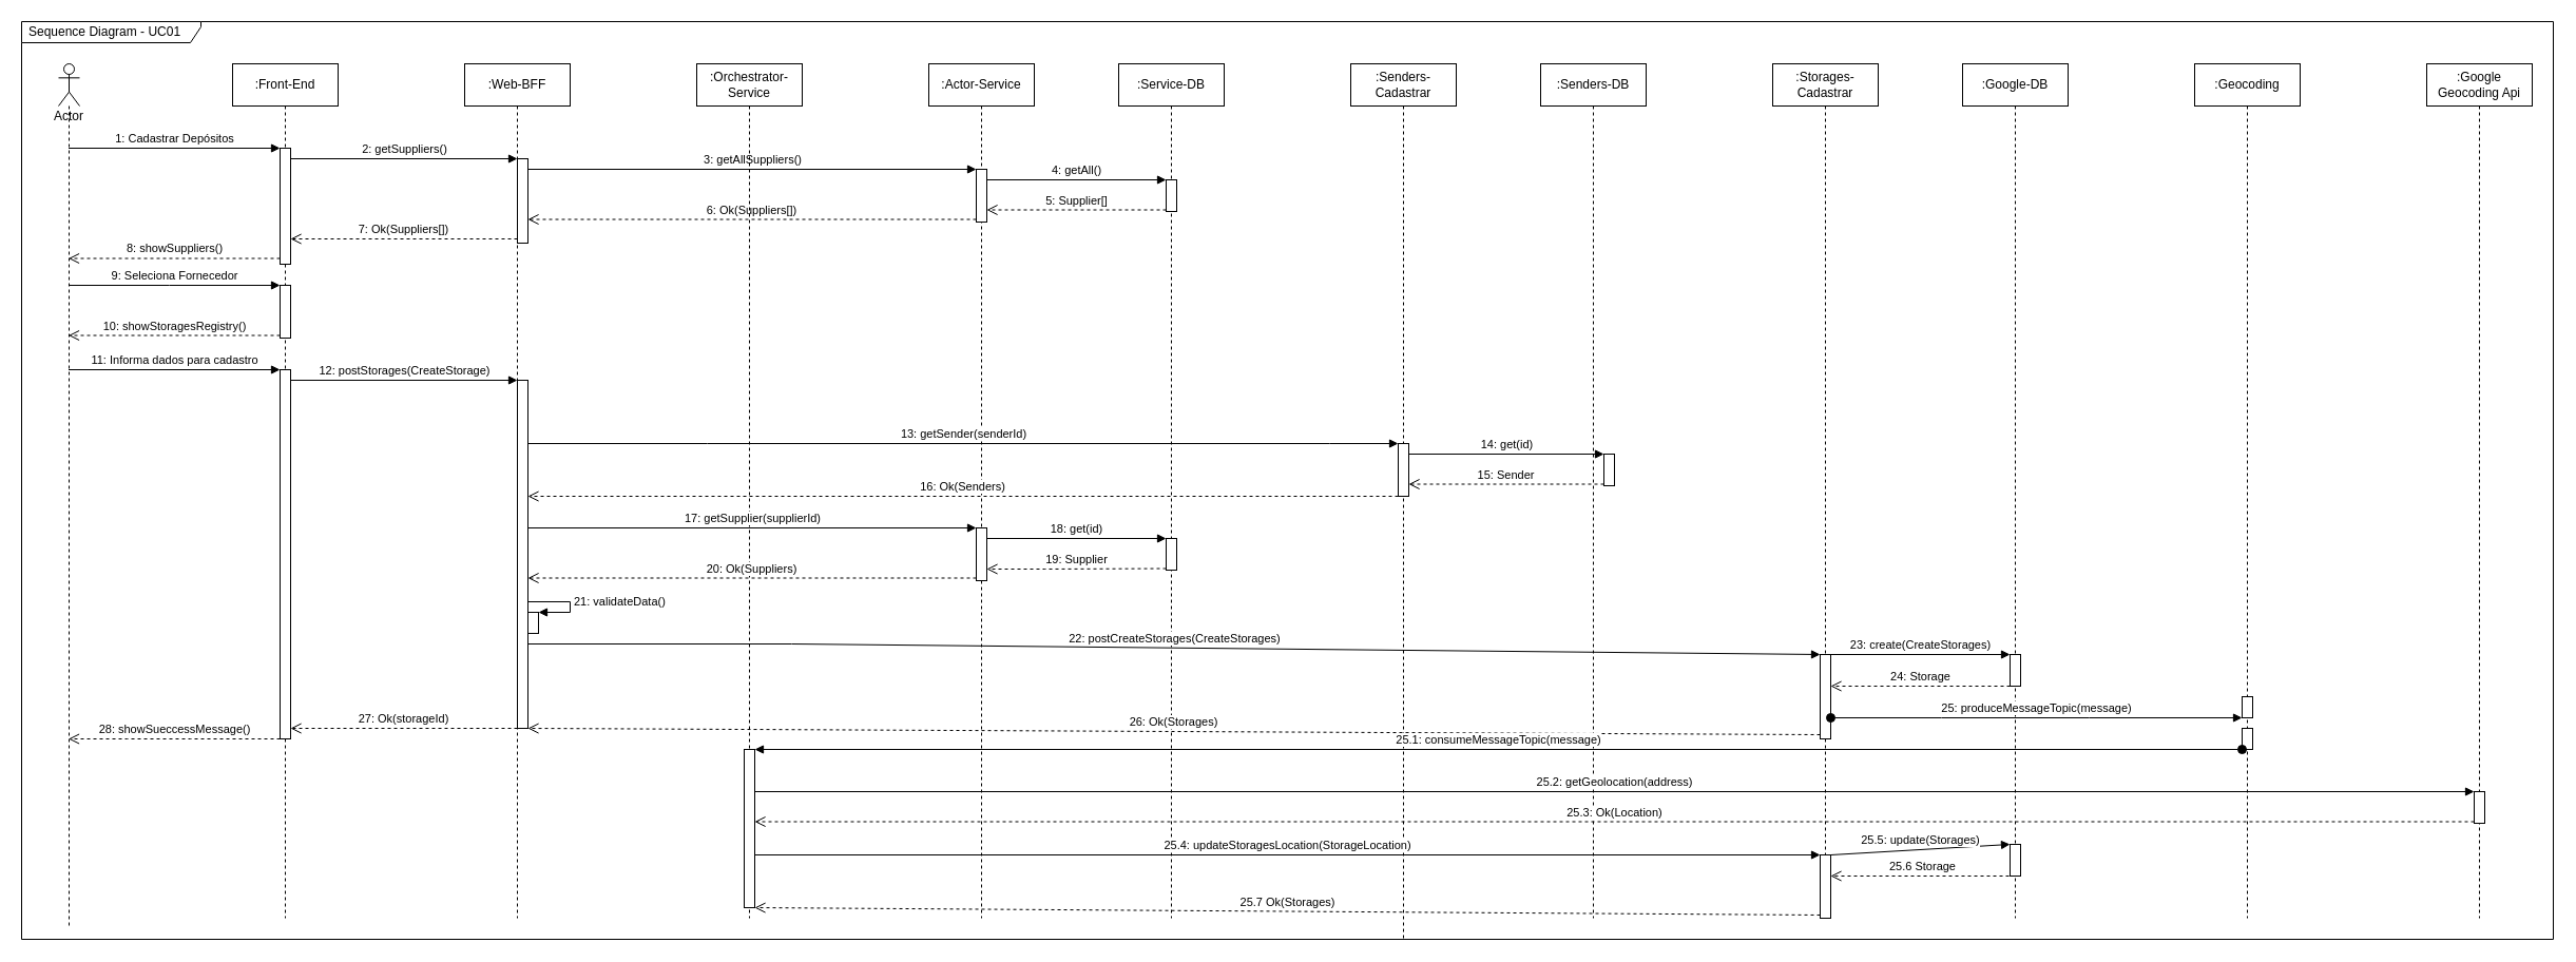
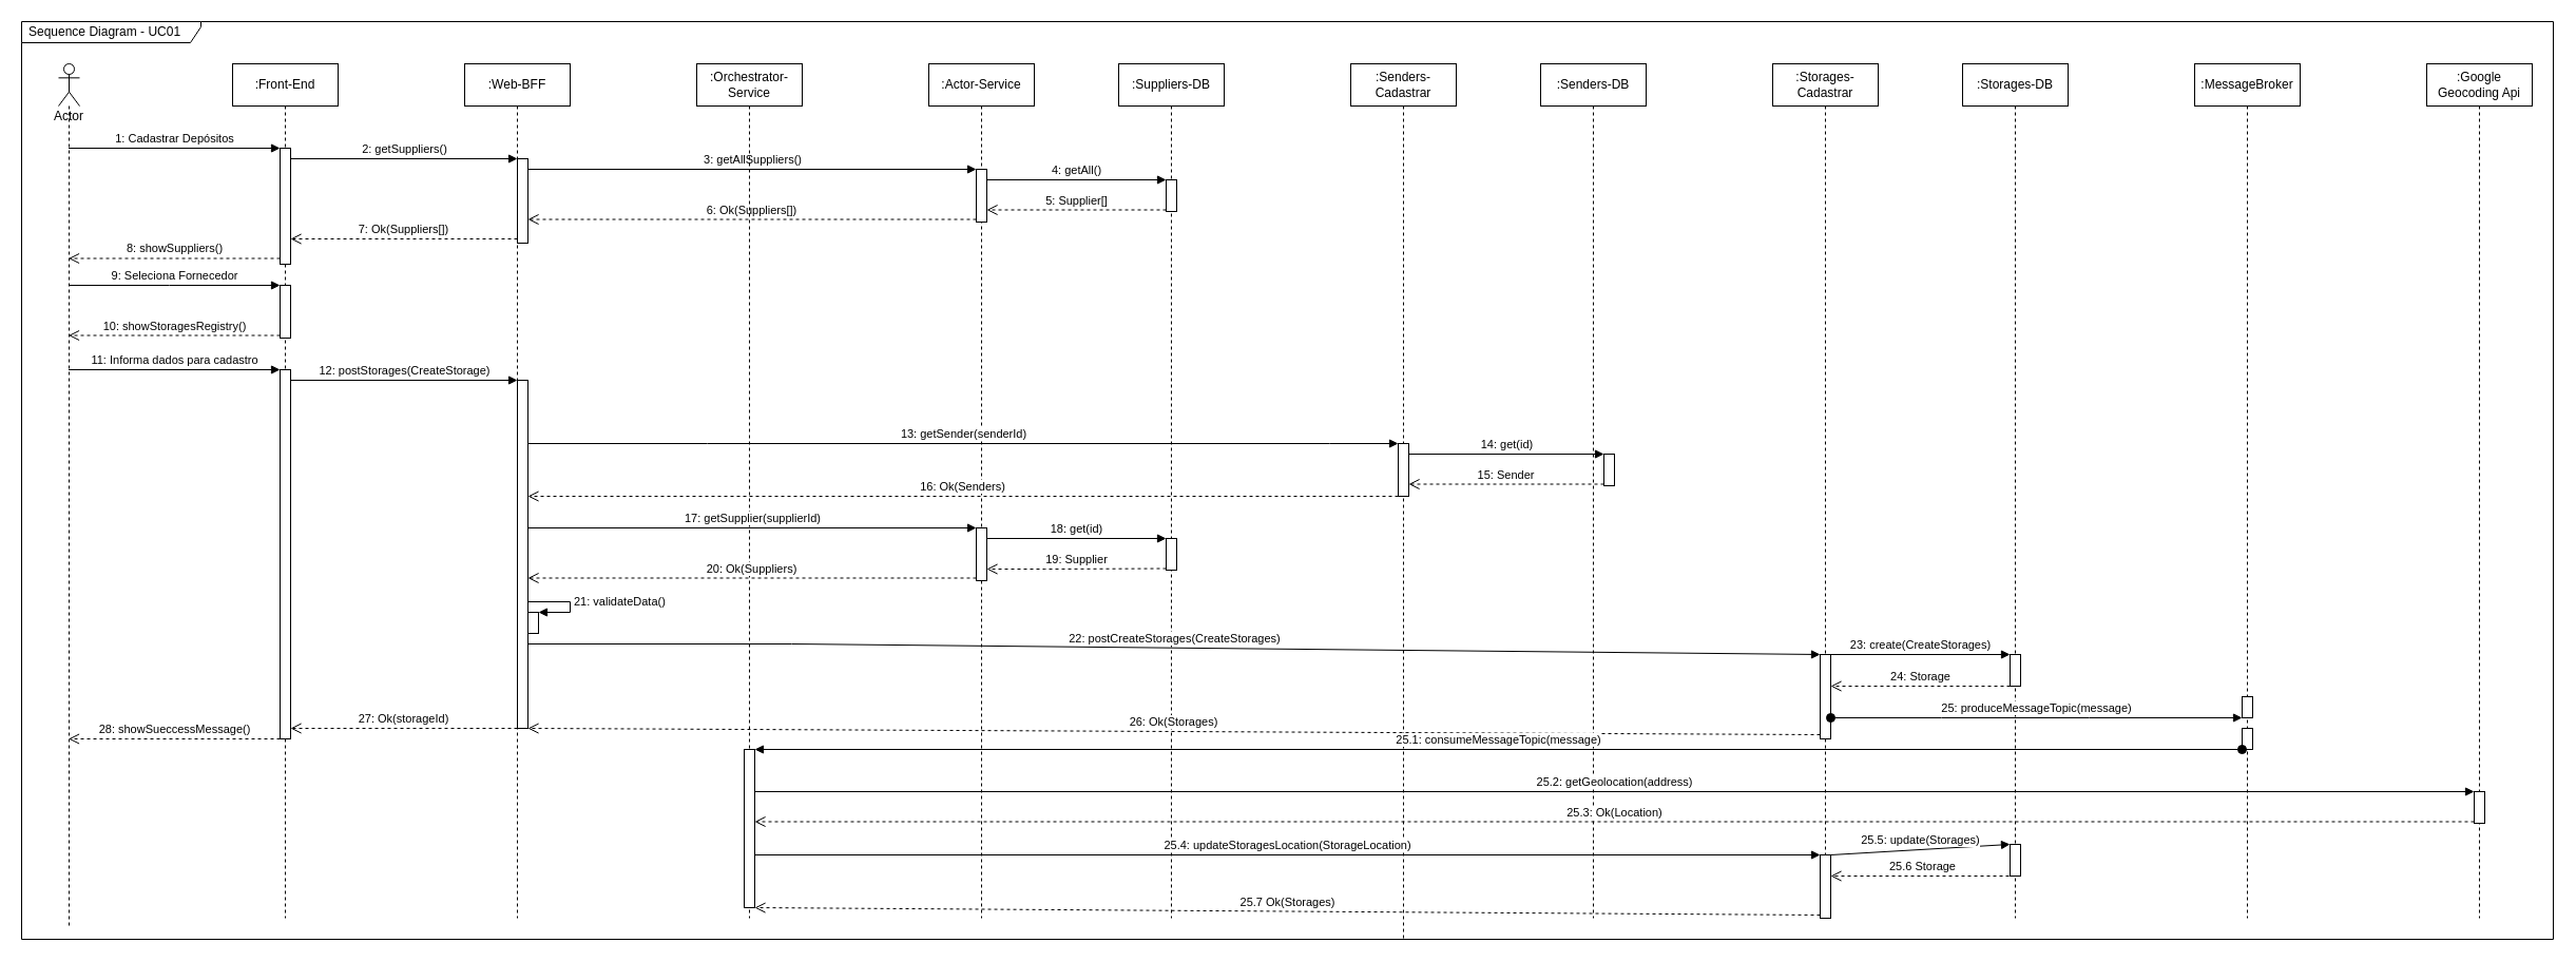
- <mxCell id="8" value=":Service-DB" style="shape=umlLifeline;perimeter=lifelinePerimeter;whiteSpace=wrap;html=1;container=1;collapsible=0;recursiveResize=0;outlineConnect=0;" parent="1" vertex="1"><mxGeometry x="1060" y="60" width="100" height="810" as="geometry" /></mxCell>
+ <mxCell id="8" value=":Suppliers-DB" style="shape=umlLifeline;perimeter=lifelinePerimeter;whiteSpace=wrap;html=1;container=1;collapsible=0;recursiveResize=0;outlineConnect=0;" parent="1" vertex="1"><mxGeometry x="1060" y="60" width="100" height="810" as="geometry" /></mxCell>
- <mxCell id="38" value=":Google-DB" style="shape=umlLifeline;perimeter=lifelinePerimeter;whiteSpace=wrap;html=1;container=1;collapsible=0;recursiveResize=0;outlineConnect=0;" parent="1" vertex="1"><mxGeometry x="1860" y="60" width="100" height="810" as="geometry" /></mxCell>
+ <mxCell id="38" value=":Storages-DB" style="shape=umlLifeline;perimeter=lifelinePerimeter;whiteSpace=wrap;html=1;container=1;collapsible=0;recursiveResize=0;outlineConnect=0;" parent="1" vertex="1"><mxGeometry x="1860" y="60" width="100" height="810" as="geometry" /></mxCell>
- <mxCell id="41" value=":Geocoding" style="shape=umlLifeline;perimeter=lifelinePerimeter;whiteSpace=wrap;html=1;container=1;collapsible=0;recursiveResize=0;outlineConnect=0;" parent="1" vertex="1"><mxGeometry x="2080" y="60" width="100" height="810" as="geometry" /></mxCell>
+ <mxCell id="41" value=":MessageBroker" style="shape=umlLifeline;perimeter=lifelinePerimeter;whiteSpace=wrap;html=1;container=1;collapsible=0;recursiveResize=0;outlineConnect=0;" parent="1" vertex="1"><mxGeometry x="2080" y="60" width="100" height="810" as="geometry" /></mxCell>
